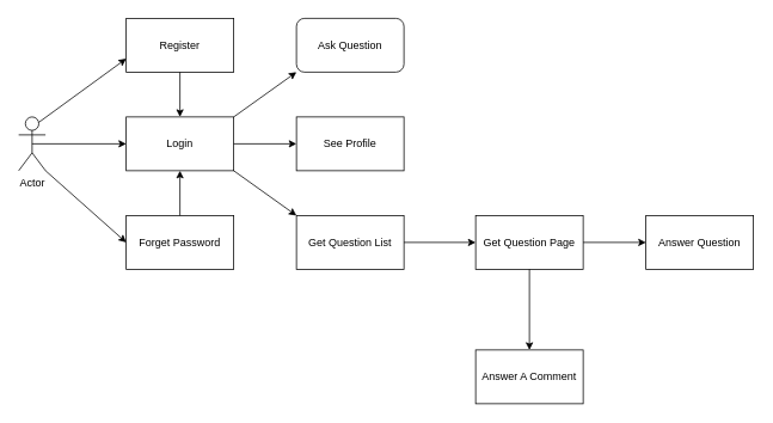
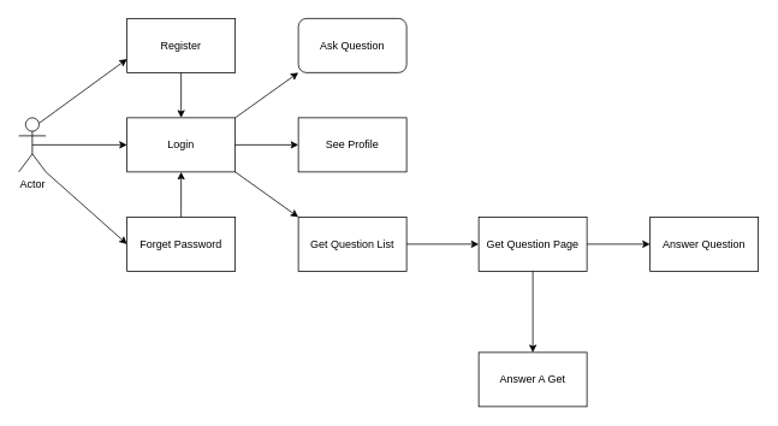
- <mxCell id="21" value="Answer A Comment" style="rounded=0;whiteSpace=wrap;html=1;" vertex="1" parent="1"><mxGeometry x="530" y="390" width="120" height="60" as="geometry" /></mxCell>
+ <mxCell id="21" value="Answer A Get" style="rounded=0;whiteSpace=wrap;html=1;" vertex="1" parent="1"><mxGeometry x="530" y="390" width="120" height="60" as="geometry" /></mxCell>
